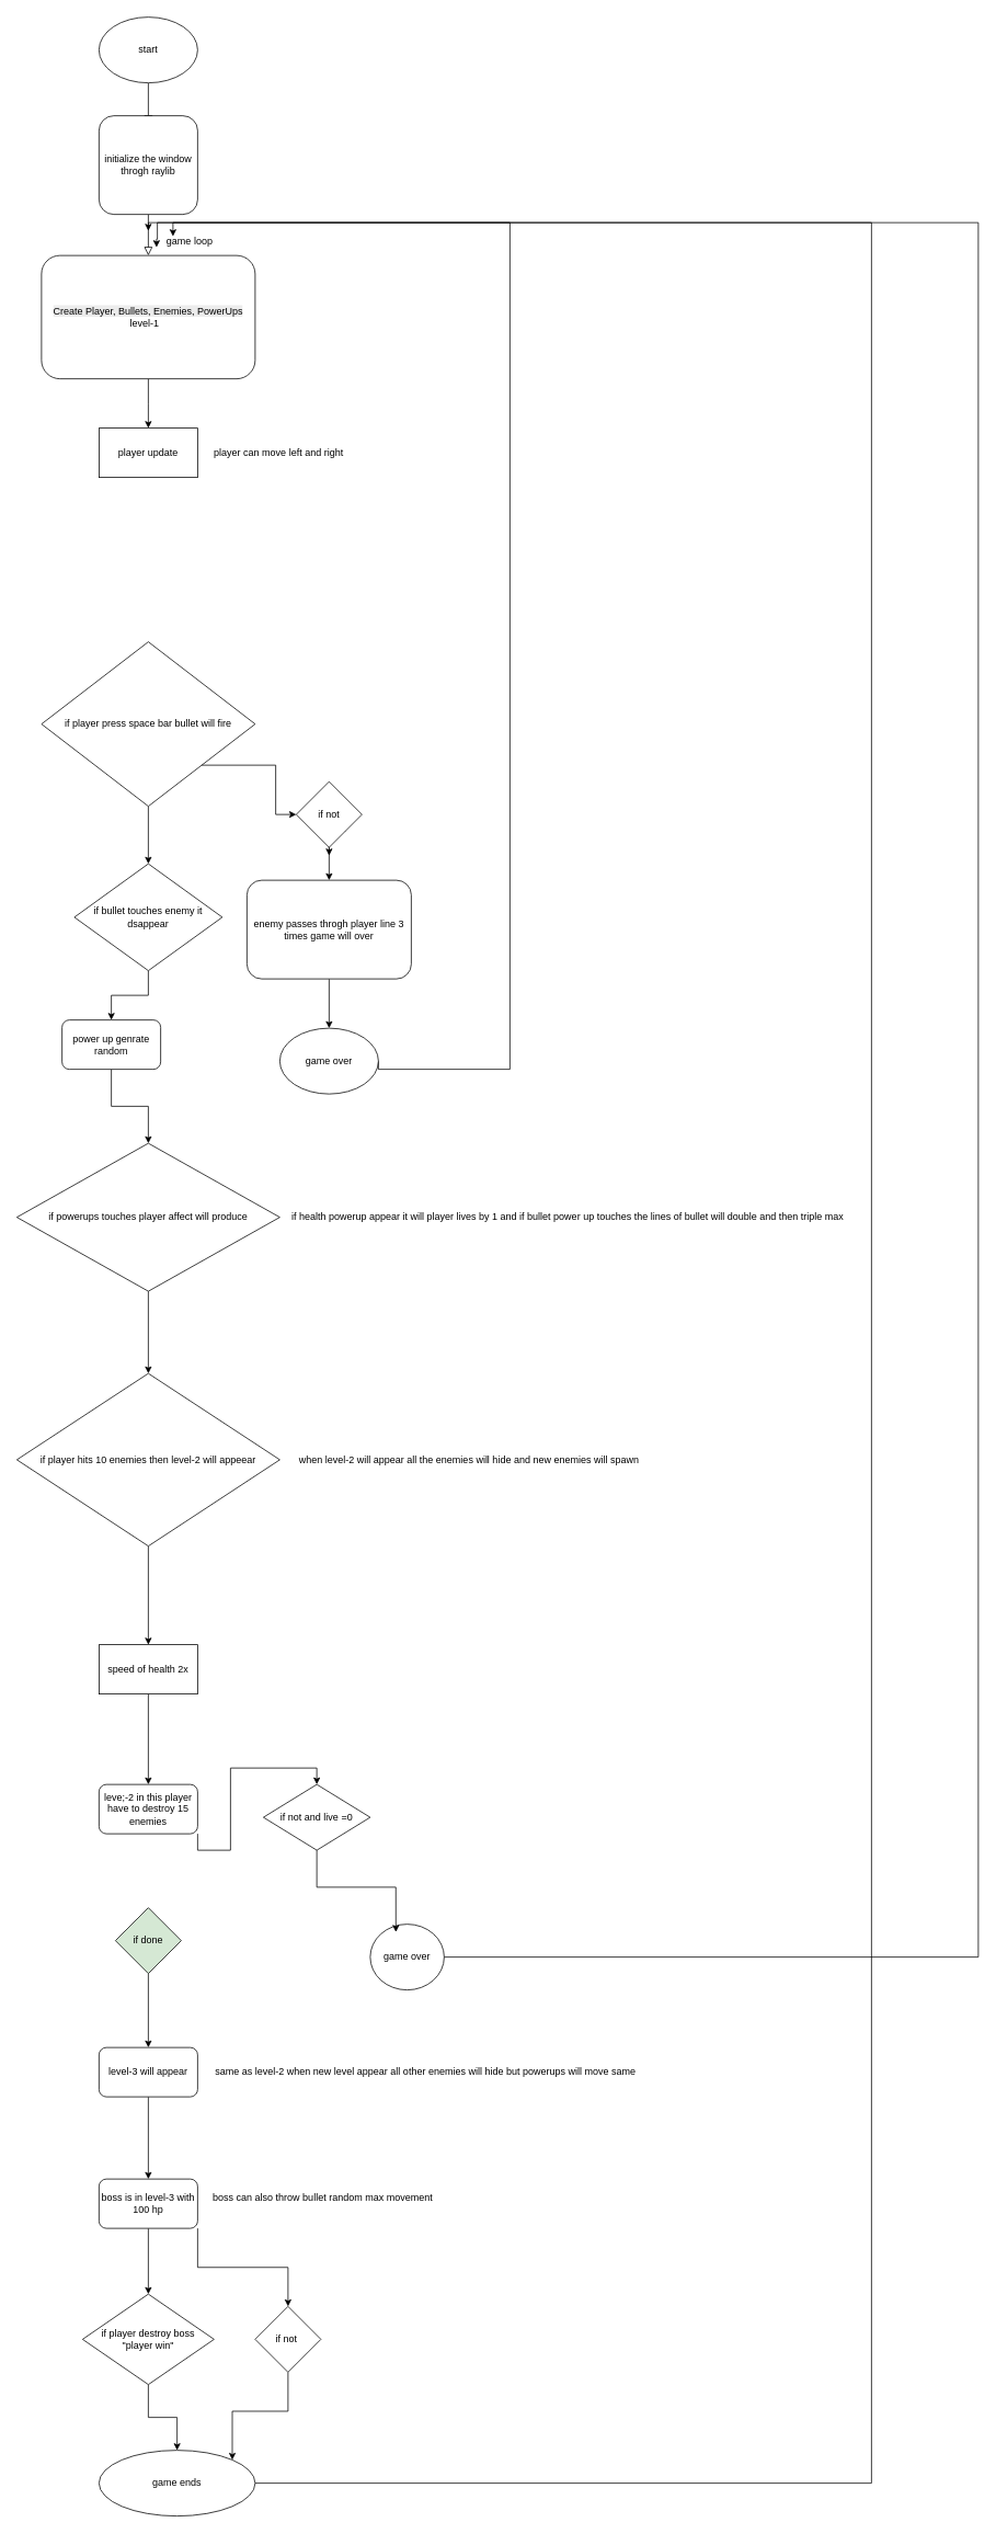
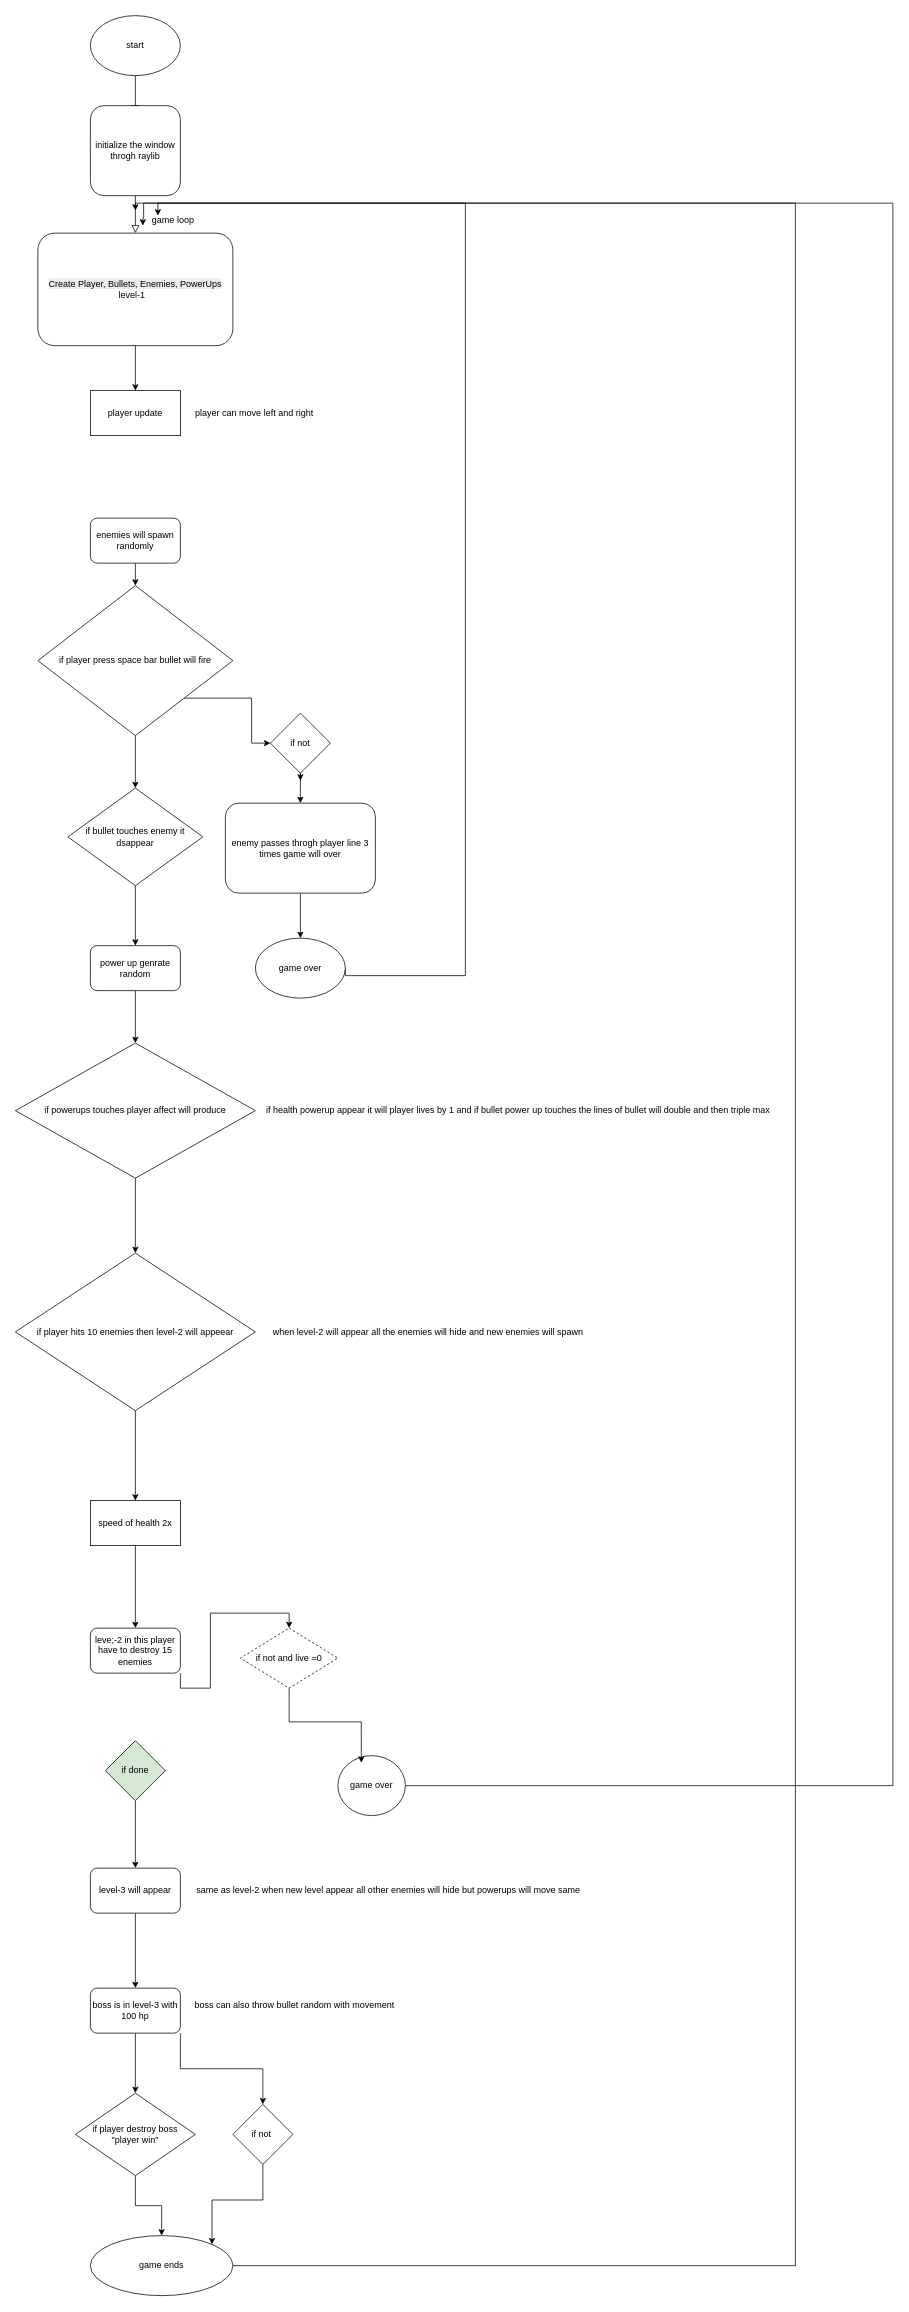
+ <mxCell id="7" value="enemies will spawn randomly" style="rounded=1;whiteSpace=wrap;html=1;" vertex="1" parent="1"><mxGeometry x="120" y="690" width="120" height="60" as="geometry" /></mxCell>
+ <mxCell id="6" style="edgeStyle=orthogonalEdgeStyle;rounded=0;orthogonalLoop=1;jettySize=auto;html=1;exitX=0.5;exitY=1;exitDx=0;exitDy=0;entryX=0.5;entryY=0;entryDx=0;entryDy=0;" edge="1" parent="1" source="7" target="13"><mxGeometry relative="1" as="geometry" /></mxCell>
- <mxCell id="23" value="power up genrate random" style="rounded=1;whiteSpace=wrap;html=1;" vertex="1" parent="1"><mxGeometry x="75" y="1240" width="120" height="60" as="geometry" /></mxCell>
+ <mxCell id="23" value="power up genrate random" style="rounded=1;whiteSpace=wrap;html=1;" vertex="1" parent="1"><mxGeometry x="120" y="1260" width="120" height="60" as="geometry" /></mxCell>
- <mxCell id="52" value="if not and live =0" style="rhombus;whiteSpace=wrap;html=1;" vertex="1" parent="1"><mxGeometry x="320" y="2170" width="130" height="80" as="geometry" /></mxCell>
+ <mxCell id="52" value="if not and live =0" style="rhombus;whiteSpace=wrap;html=1;dashed=1;" vertex="1" parent="1"><mxGeometry x="320" y="2170" width="130" height="80" as="geometry" /></mxCell>
- <mxCell id="44" value="boss can also throw bullet random max movement" style="text;html=1;align=center;verticalAlign=middle;resizable=0;points=[];autosize=1;strokeColor=none;fillColor=none;" vertex="1" parent="1"><mxGeometry x="247" y="2658" width="290" height="30" as="geometry" /></mxCell>
+ <mxCell id="44" value="boss can also throw bullet random with movement" style="text;html=1;align=center;verticalAlign=middle;resizable=0;points=[];autosize=1;strokeColor=none;fillColor=none;" vertex="1" parent="1"><mxGeometry x="247" y="2658" width="290" height="30" as="geometry" /></mxCell>
